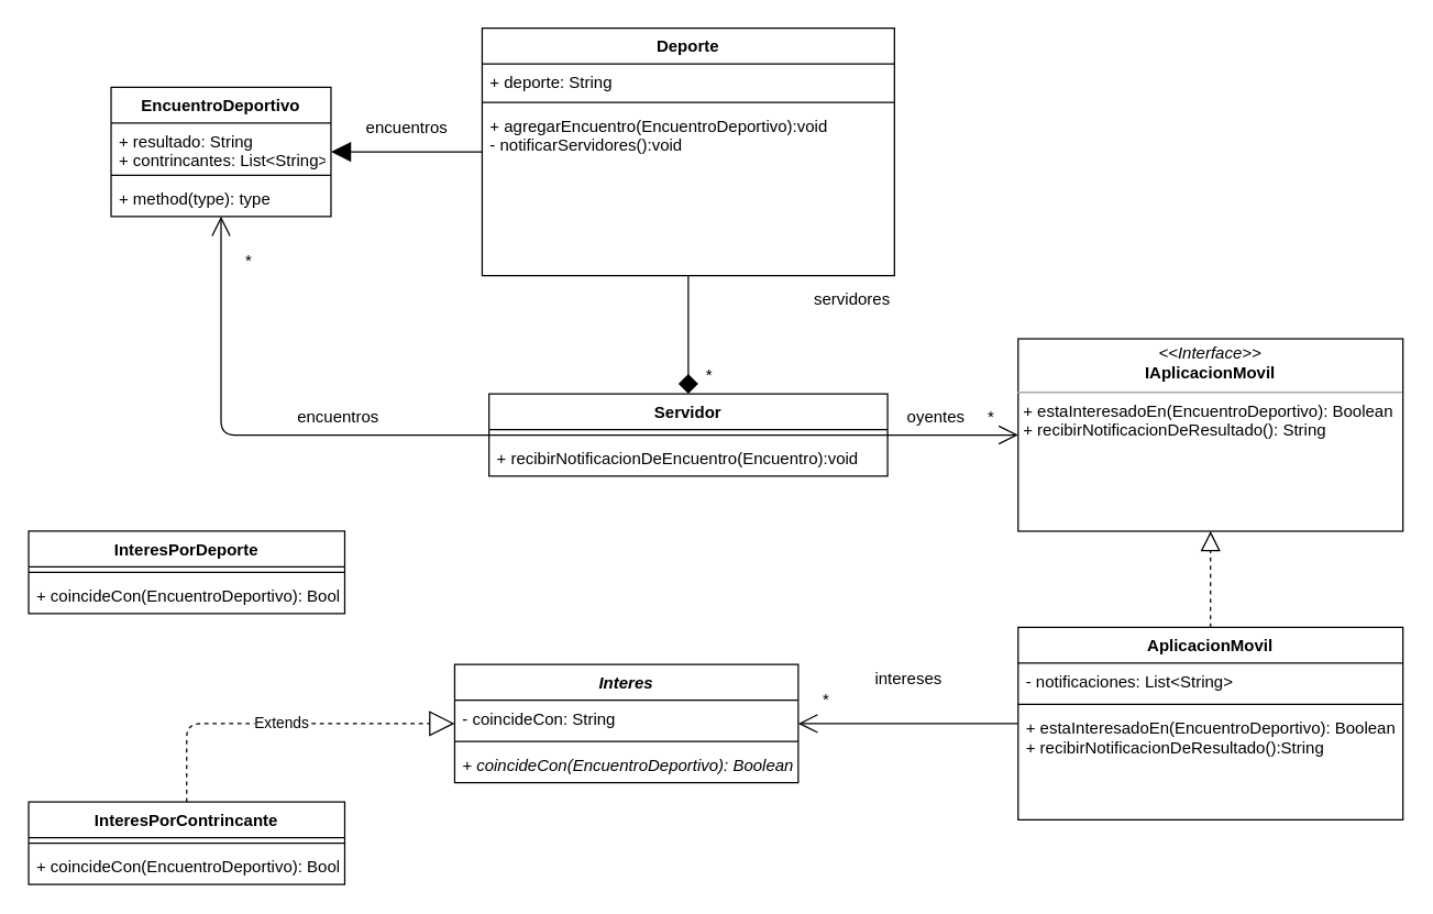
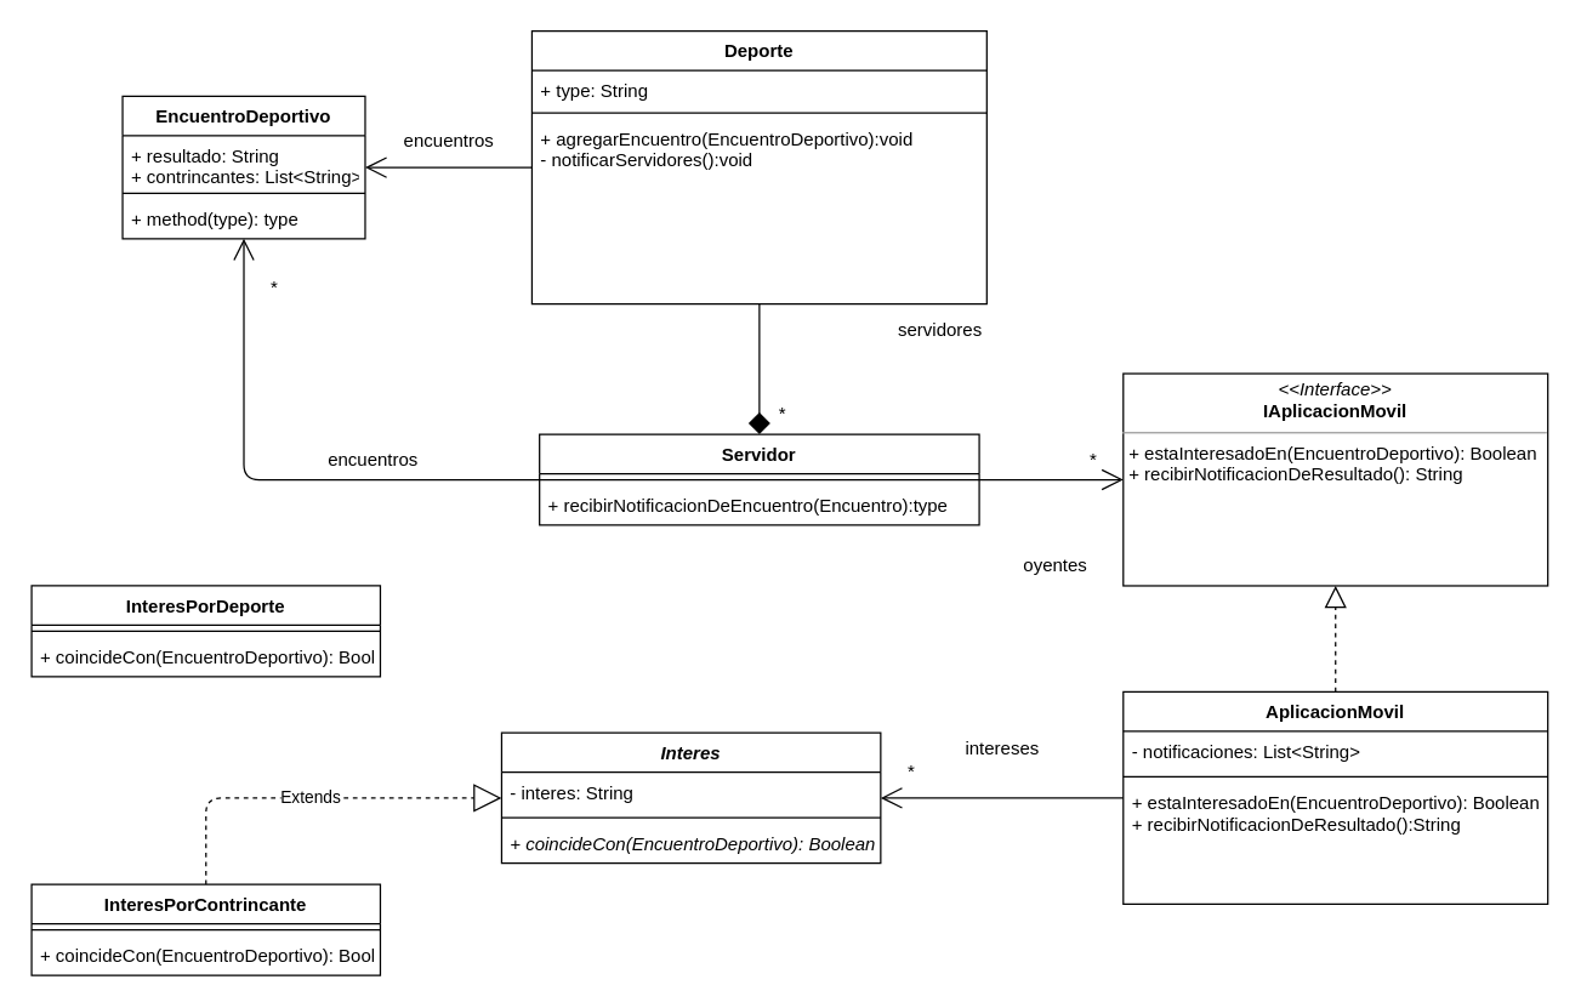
- <mxCell id="19" value="+ deporte: String&#10;" style="text;strokeColor=none;fillColor=none;align=left;verticalAlign=top;spacingLeft=4;spacingRight=4;overflow=hidden;rotatable=0;points=[[0,0.5],[1,0.5]];portConstraint=eastwest;" parent="18" vertex="1"><mxGeometry y="26" width="300" height="24" as="geometry" /></mxCell>
+ <mxCell id="19" value="+ type: String&#10;" style="text;strokeColor=none;fillColor=none;align=left;verticalAlign=top;spacingLeft=4;spacingRight=4;overflow=hidden;rotatable=0;points=[[0,0.5],[1,0.5]];portConstraint=eastwest;" parent="18" vertex="1"><mxGeometry y="26" width="300" height="24" as="geometry" /></mxCell>
- <mxCell id="6" value="" style="endArrow=block;endFill=1;endSize=12;html=1;" parent="1" source="18" target="2" edge="1"><mxGeometry width="160" relative="1" as="geometry"><mxPoint x="280" y="-7" as="sourcePoint" /><mxPoint x="440" y="-7" as="targetPoint" /></mxGeometry></mxCell>
+ <mxCell id="6" value="" style="endArrow=open;endFill=1;endSize=12;html=1;" parent="1" source="18" target="2" edge="1"><mxGeometry width="160" relative="1" as="geometry"><mxPoint x="280" y="-7" as="sourcePoint" /><mxPoint x="440" y="-7" as="targetPoint" /></mxGeometry></mxCell>
- <mxCell id="41" value="oyentes" style="text;html=1;align=center;verticalAlign=middle;resizable=0;points=[];autosize=1;" parent="1" vertex="1"><mxGeometry x="650" y="293" width="60" height="20" as="geometry" /></mxCell>
+ <mxCell id="41" value="oyentes" style="text;html=1;align=center;verticalAlign=middle;resizable=0;points=[];autosize=1;" parent="1" vertex="1"><mxGeometry x="665" y="363" width="60" height="20" as="geometry" /></mxCell>
- <mxCell id="36" value="+ recibirNotificacionDeEncuentro(Encuentro):void" style="text;strokeColor=none;fillColor=none;align=left;verticalAlign=top;spacingLeft=4;spacingRight=4;overflow=hidden;rotatable=0;points=[[0,0.5],[1,0.5]];portConstraint=eastwest;" parent="34" vertex="1"><mxGeometry y="34" width="290" height="26" as="geometry" /></mxCell>
+ <mxCell id="36" value="+ recibirNotificacionDeEncuentro(Encuentro):type" style="text;strokeColor=none;fillColor=none;align=left;verticalAlign=top;spacingLeft=4;spacingRight=4;overflow=hidden;rotatable=0;points=[[0,0.5],[1,0.5]];portConstraint=eastwest;" parent="34" vertex="1"><mxGeometry y="34" width="290" height="26" as="geometry" /></mxCell>
- <mxCell id="15" value="- coincideCon: String" style="text;strokeColor=none;fillColor=none;align=left;verticalAlign=top;spacingLeft=4;spacingRight=4;overflow=hidden;rotatable=0;points=[[0,0.5],[1,0.5]];portConstraint=eastwest;" parent="14" vertex="1"><mxGeometry y="26" width="250" height="26" as="geometry" /></mxCell>
+ <mxCell id="15" value="- interes: String" style="text;strokeColor=none;fillColor=none;align=left;verticalAlign=top;spacingLeft=4;spacingRight=4;overflow=hidden;rotatable=0;points=[[0,0.5],[1,0.5]];portConstraint=eastwest;" parent="14" vertex="1"><mxGeometry y="26" width="250" height="26" as="geometry" /></mxCell>
